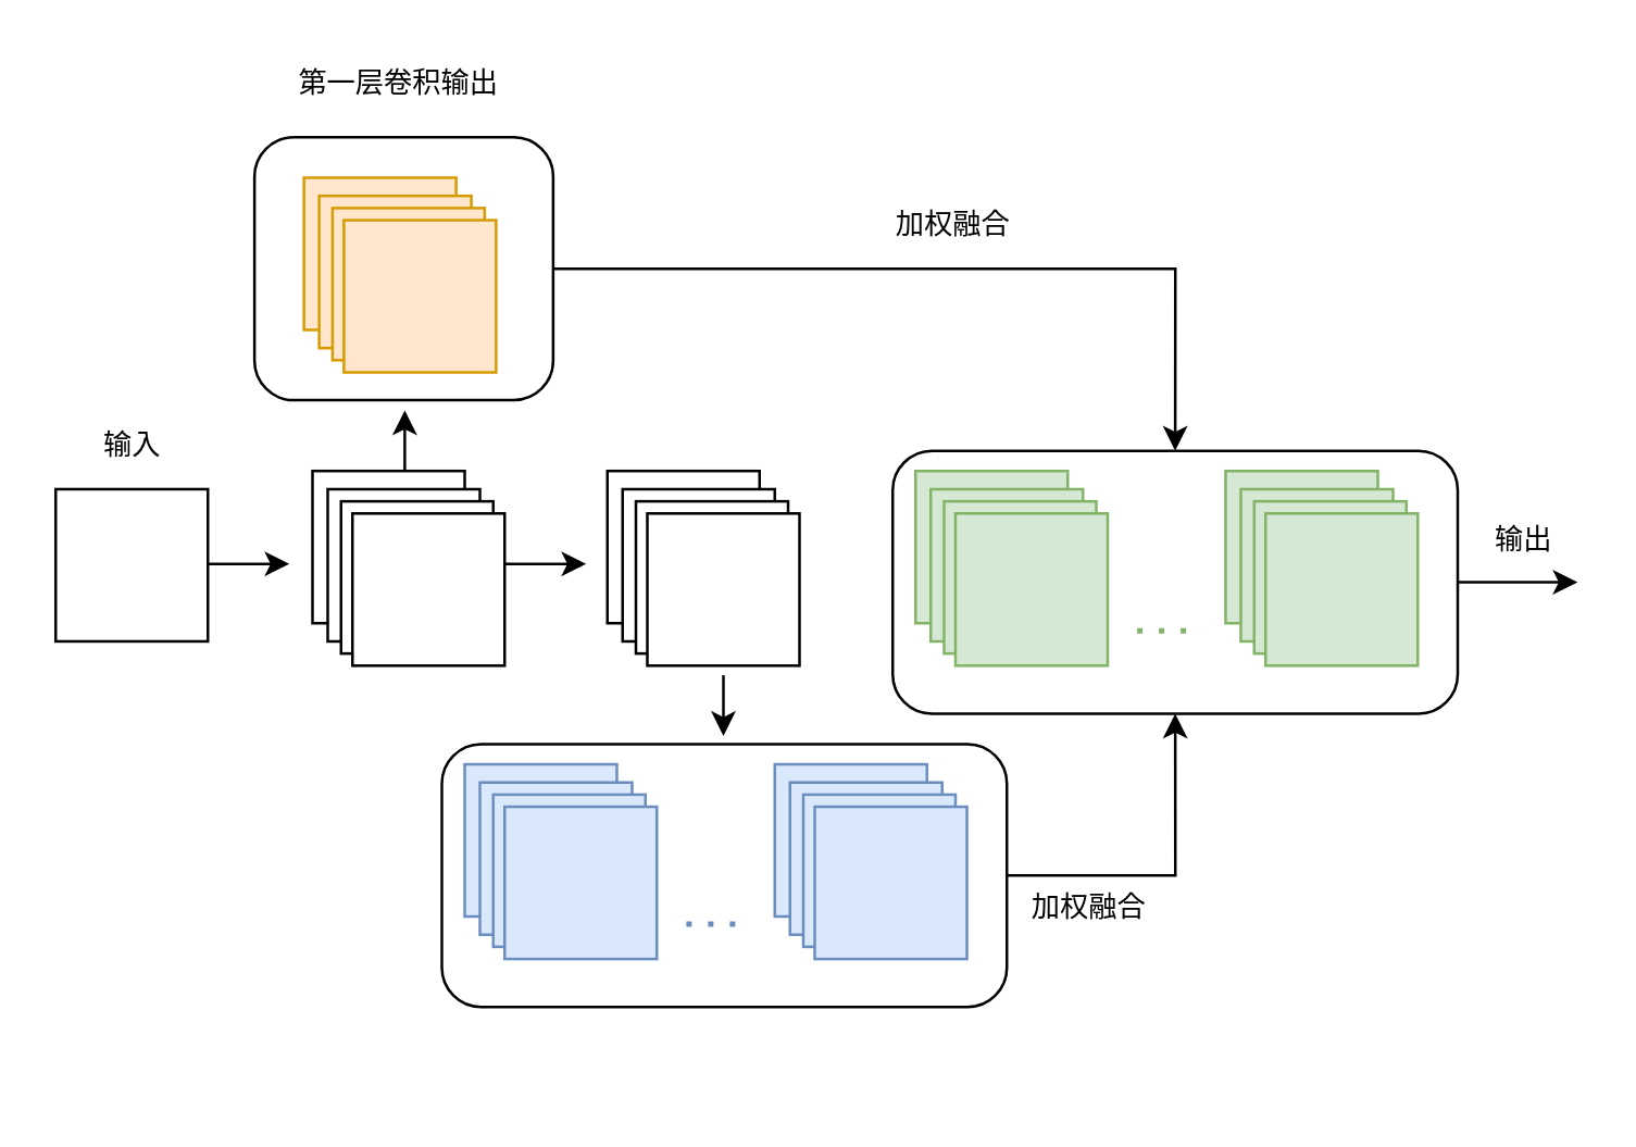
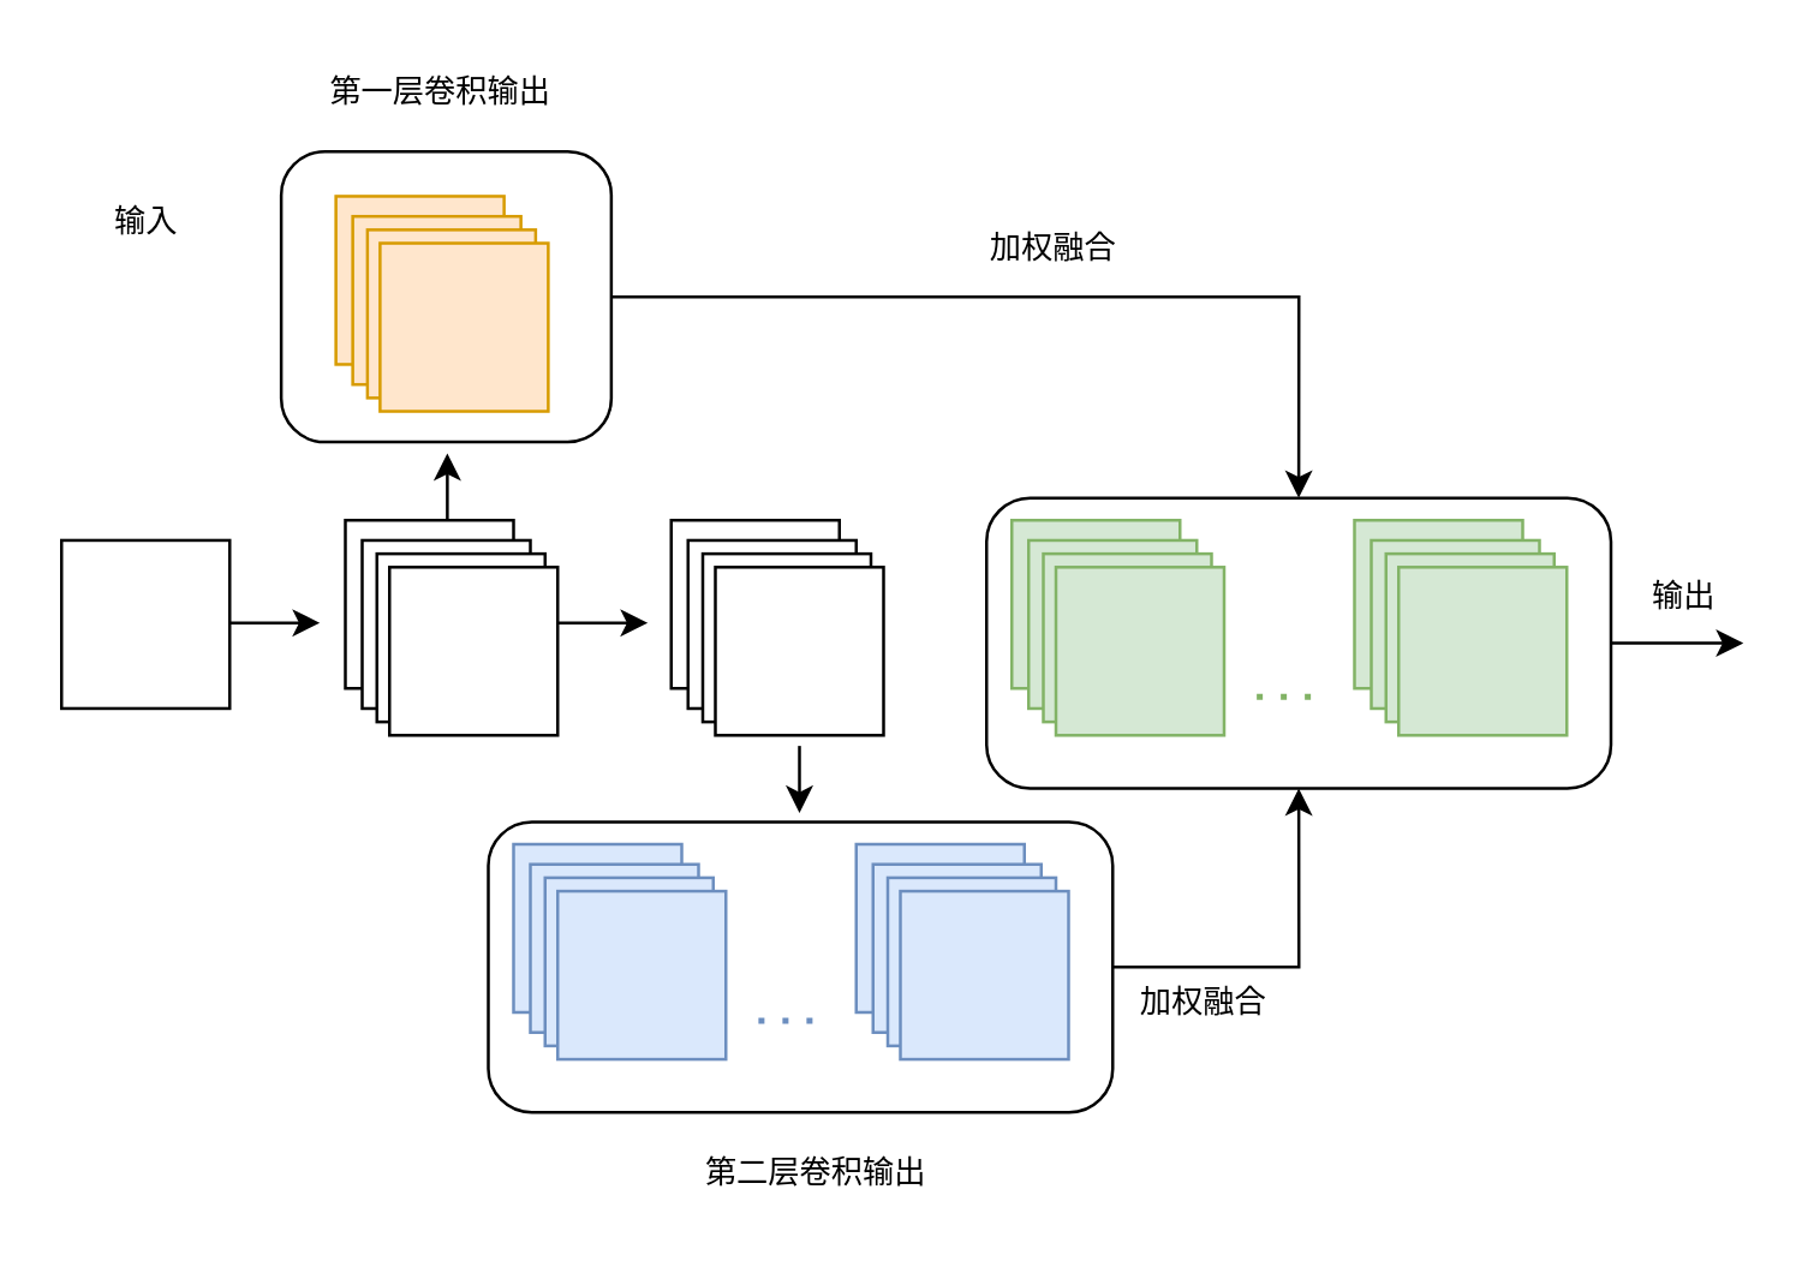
- <mxCell id="46" value="输入" style="text;html=1;align=center;verticalAlign=middle;resizable=0;points=[];autosize=1;fontSize=10.5;" parent="1" vertex="1"><mxGeometry x="28" y="152.79" width="40" height="20" as="geometry" /></mxCell>
+ <mxCell id="46" value="输入" style="text;html=1;align=center;verticalAlign=middle;resizable=0;points=[];autosize=1;fontSize=10.5;" parent="1" vertex="1"><mxGeometry x="28" y="62.79" width="40" height="20" as="geometry" /></mxCell>
+ <mxCell id="4" value="第二层卷积输出" style="text;html=1;align=center;verticalAlign=middle;resizable=0;points=[];autosize=1;fontSize=10.5;" parent="1" vertex="1"><mxGeometry x="221" y="380" width="100" height="20" as="geometry" /></mxCell>
